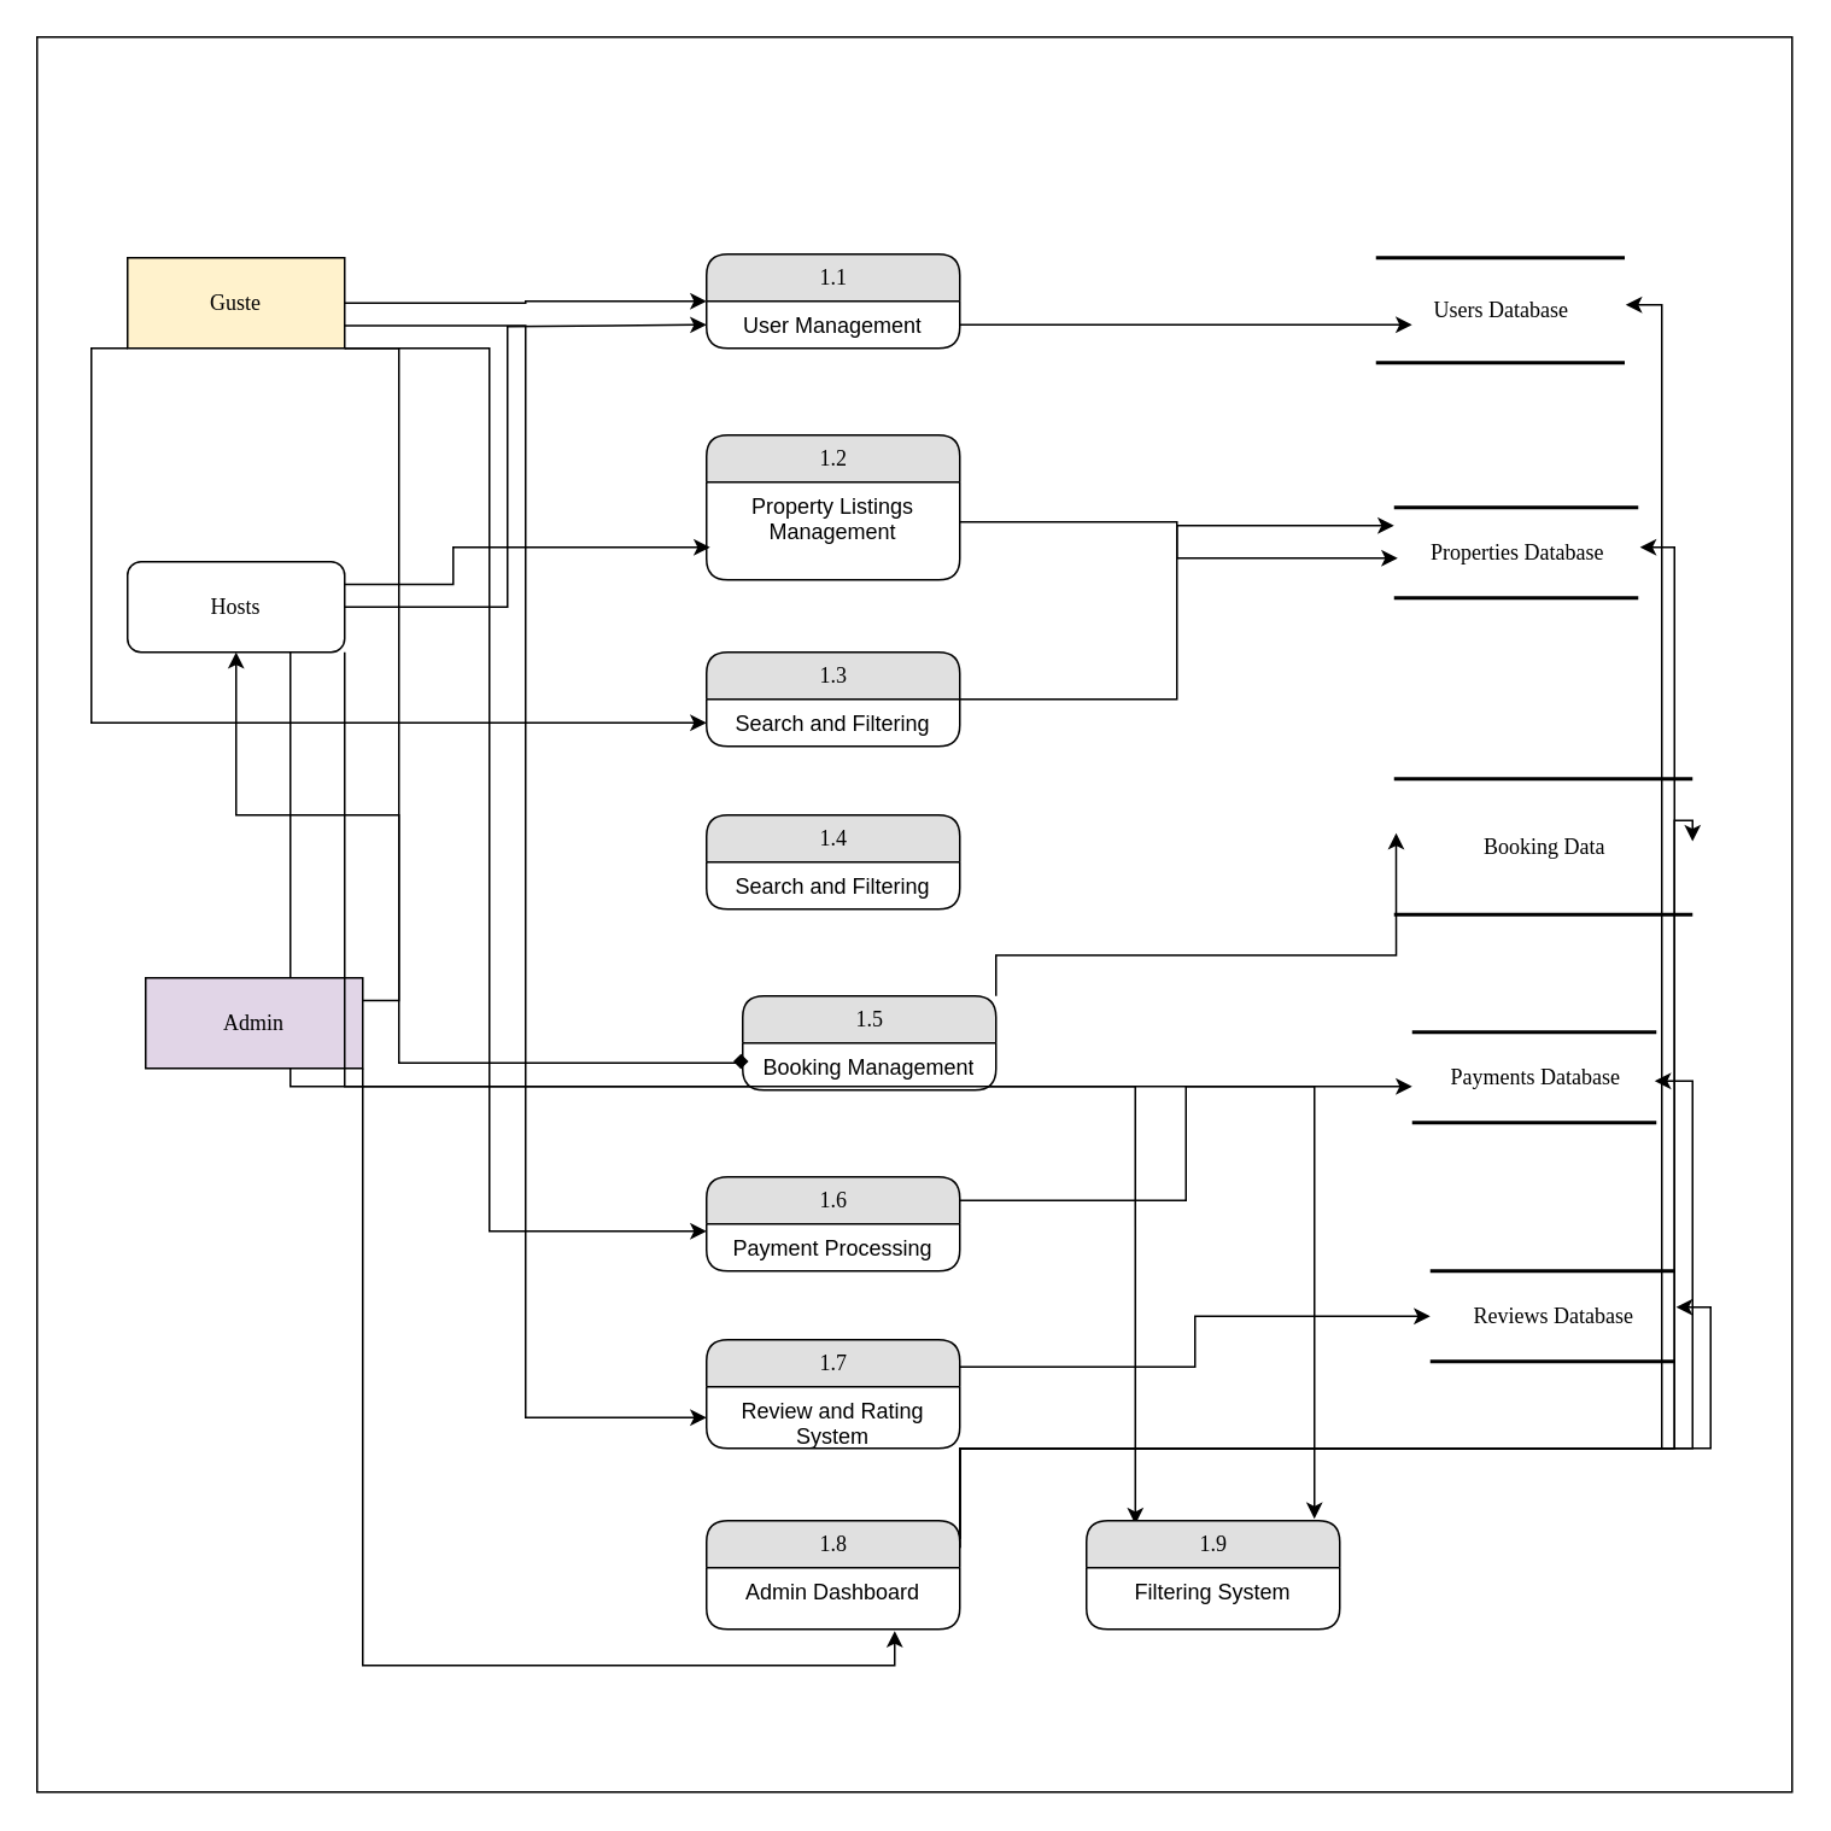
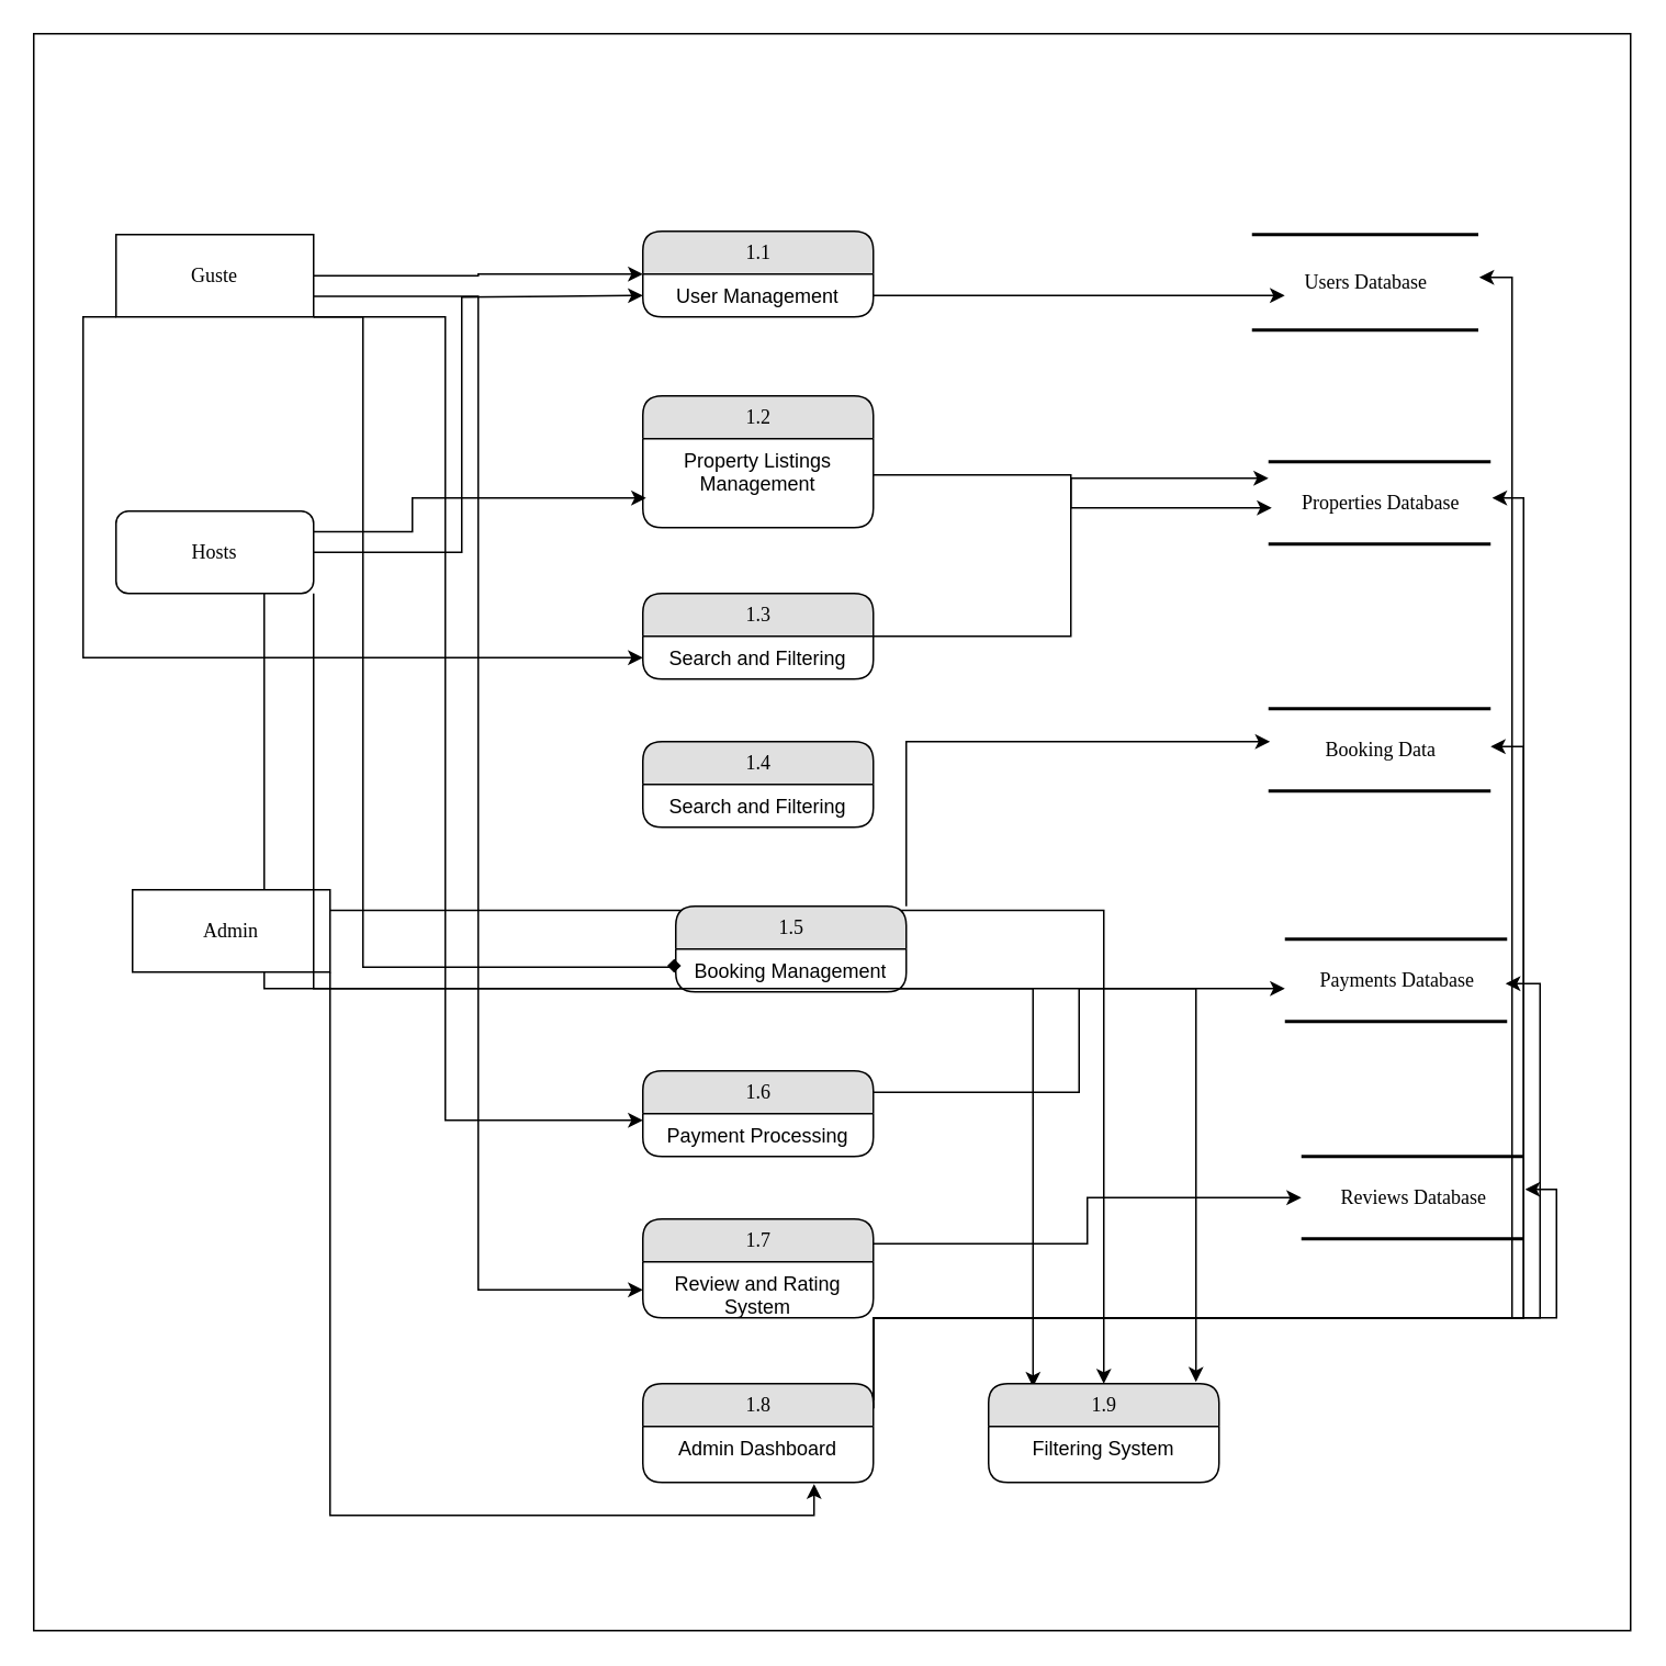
- <mxCell id="7" value="Guste" style="whiteSpace=wrap;html=1;rounded=0;shadow=0;comic=0;labelBackgroundColor=none;strokeWidth=1;fontFamily=Verdana;fontSize=12;align=center;fillColor=#fff2cc;" vertex="1" parent="1"><mxGeometry x="70" y="142" width="120" height="50" as="geometry" /></mxCell>
+ <mxCell id="7" value="Guste" style="whiteSpace=wrap;html=1;rounded=0;shadow=0;comic=0;labelBackgroundColor=none;strokeWidth=1;fontFamily=Verdana;fontSize=12;align=center;" vertex="1" parent="1"><mxGeometry x="70" y="142" width="120" height="50" as="geometry" /></mxCell>
- <mxCell id="13" style="edgeStyle=orthogonalEdgeStyle;rounded=0;orthogonalLoop=1;jettySize=auto;html=1;exitX=1;exitY=0.25;exitDx=0;exitDy=0;" edge="1" parent="1" source="14" target="12"><mxGeometry relative="1" as="geometry" /></mxCell>
+ <mxCell id="13" style="edgeStyle=orthogonalEdgeStyle;rounded=0;orthogonalLoop=1;jettySize=auto;html=1;exitX=1;exitY=0.25;exitDx=0;exitDy=0;entryX=0.5;entryY=0;entryDx=0;entryDy=0;" edge="1" parent="1" source="14" target="35"><mxGeometry relative="1" as="geometry" /></mxCell>
- <mxCell id="22" value="Booking Data" style="html=1;rounded=0;shadow=0;comic=0;labelBackgroundColor=none;strokeWidth=2;fontFamily=Verdana;fontSize=12;align=center;shape=mxgraph.ios7ui.horLines;" vertex="1" parent="1"><mxGeometry x="770" y="430" width="165" height="75" as="geometry" /></mxCell>
+ <mxCell id="22" value="Booking Data" style="html=1;rounded=0;shadow=0;comic=0;labelBackgroundColor=none;strokeWidth=2;fontFamily=Verdana;fontSize=12;align=center;shape=mxgraph.ios7ui.horLines;" vertex="1" parent="1"><mxGeometry x="770" y="430" width="135" height="50" as="geometry" /></mxCell>
- <mxCell id="14" value="Admin" style="whiteSpace=wrap;html=1;rounded=0;shadow=0;comic=0;labelBackgroundColor=none;strokeWidth=1;fontFamily=Verdana;fontSize=12;align=center;fillColor=#e1d5e7;" vertex="1" parent="1"><mxGeometry x="80" y="540" width="120" height="50" as="geometry" /></mxCell>
+ <mxCell id="14" value="Admin" style="whiteSpace=wrap;html=1;rounded=0;shadow=0;comic=0;labelBackgroundColor=none;strokeWidth=1;fontFamily=Verdana;fontSize=12;align=center;" vertex="1" parent="1"><mxGeometry x="80" y="540" width="120" height="50" as="geometry" /></mxCell>
